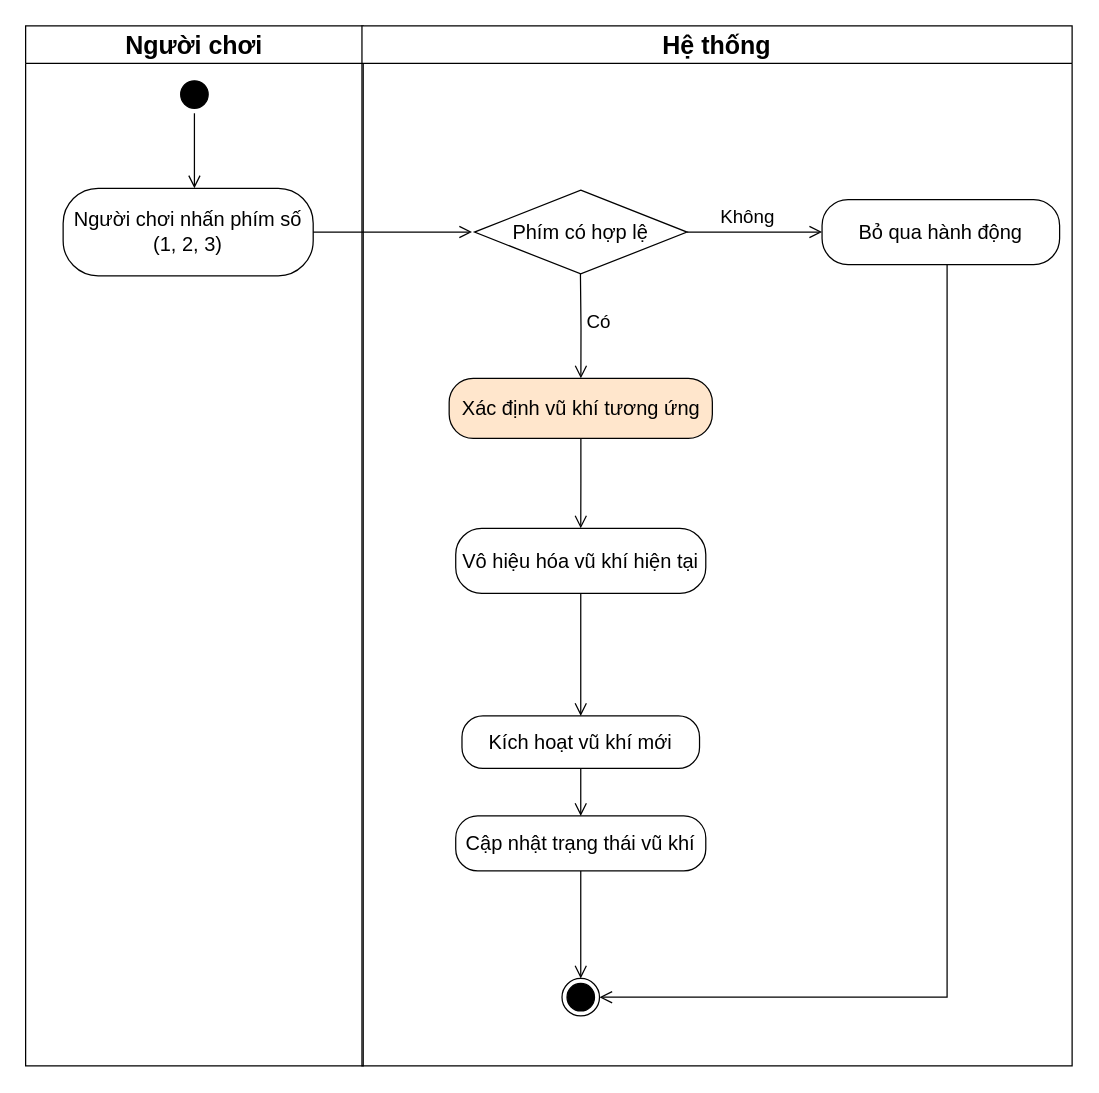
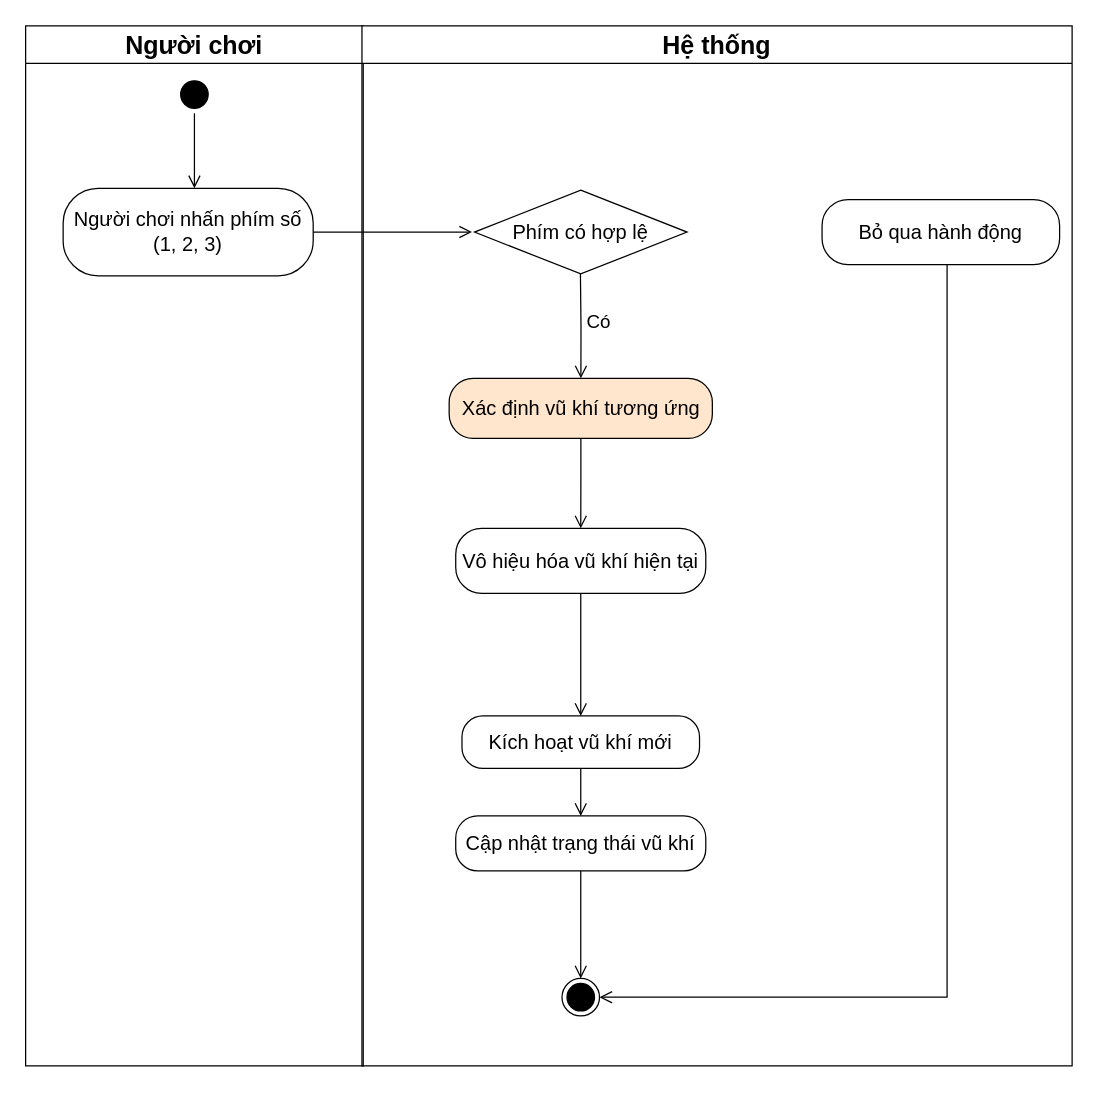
- <mxCell id="20" value="&lt;font style=&quot;font-size: 15px;&quot;&gt;Không&lt;/font&gt;" style="edgeStyle=orthogonalEdgeStyle;html=1;align=left;verticalAlign=bottom;endArrow=open;endSize=8;strokeColor=#000000;rounded=0;" edge="1" source="8" parent="6" target="18"><mxGeometry x="-0.53" y="1" relative="1" as="geometry"><mxPoint x="368" y="164" as="targetPoint" /><mxPoint as="offset" /></mxGeometry></mxCell>
